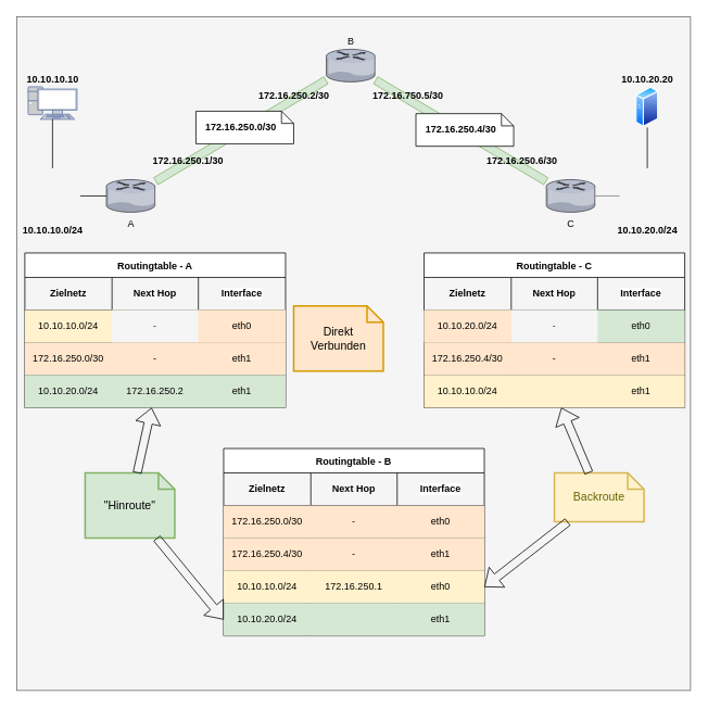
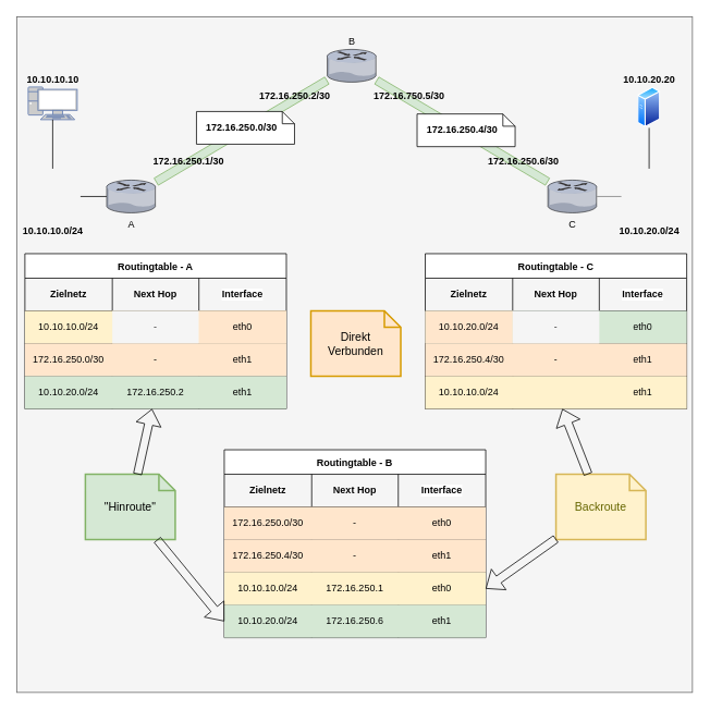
- <mxCell id="85" value="Direkt Verbunden" style="shape=note;strokeWidth=2;fontSize=14;size=20;whiteSpace=wrap;html=1;fillColor=#ffe6cc;strokeColor=#d79b00;" vertex="1" parent="1"><mxGeometry x="360" y="375" width="110.0" height="80" as="geometry" /></mxCell>
+ <mxCell id="85" value="Direkt Verbunden" style="shape=note;strokeWidth=2;fontSize=14;size=20;whiteSpace=wrap;html=1;fillColor=#ffe6cc;strokeColor=#d79b00;" vertex="1" parent="1"><mxGeometry x="380" y="380" width="110.0" height="80" as="geometry" /></mxCell>
- <mxCell id="79" value="Backroute" style="shape=note;strokeWidth=2;fontSize=14;size=20;whiteSpace=wrap;html=1;fillColor=#fff2cc;strokeColor=#d6b656;fontColor=#666600;" vertex="1" parent="1"><mxGeometry x="680" y="580" width="110.0" height="60" as="geometry" /></mxCell>
+ <mxCell id="79" value="Backroute" style="shape=note;strokeWidth=2;fontSize=14;size=20;whiteSpace=wrap;html=1;fillColor=#fff2cc;strokeColor=#d6b656;fontColor=#666600;" vertex="1" parent="1"><mxGeometry x="680" y="580" width="110.0" height="80" as="geometry" /></mxCell>
+ <mxCell id="77" value="172.16.250.6" style="shape=partialRectangle;html=1;whiteSpace=wrap;connectable=0;fillColor=none;top=0;left=0;bottom=0;right=0;overflow=hidden;" vertex="1" parent="75"><mxGeometry x="107" width="106" height="40" as="geometry" /></mxCell>
